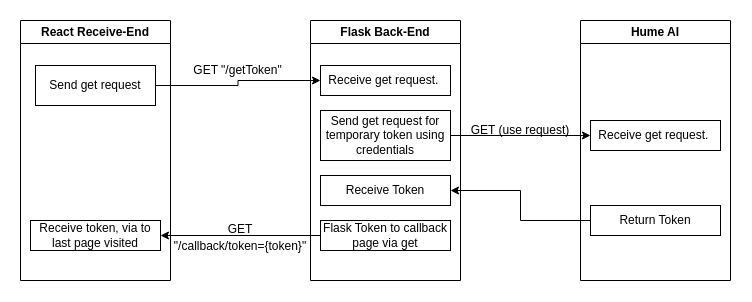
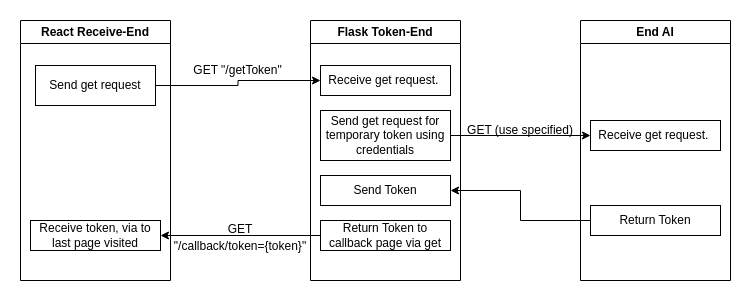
- <mxCell id="5" value="Flask Back-End" style="swimlane;whiteSpace=wrap;html=1;" vertex="1" parent="1"><mxGeometry x="310" y="20" width="150" height="260" as="geometry" /></mxCell>
+ <mxCell id="5" value="Flask Token-End" style="swimlane;whiteSpace=wrap;html=1;" vertex="1" parent="1"><mxGeometry x="310" y="20" width="150" height="260" as="geometry" /></mxCell>
- <mxCell id="12" value="Hume AI" style="swimlane;whiteSpace=wrap;html=1;" vertex="1" parent="1"><mxGeometry x="580" y="20" width="150" height="260" as="geometry" /></mxCell>
+ <mxCell id="12" value="End AI" style="swimlane;whiteSpace=wrap;html=1;" vertex="1" parent="1"><mxGeometry x="580" y="20" width="150" height="260" as="geometry" /></mxCell>
- <mxCell id="18" value="GET (use request)" style="text;html=1;align=center;verticalAlign=middle;whiteSpace=wrap;rounded=0;" vertex="1" parent="1"><mxGeometry x="450" y="120" width="140" height="20" as="geometry" /></mxCell>
+ <mxCell id="18" value="GET (use specified)" style="text;html=1;align=center;verticalAlign=middle;whiteSpace=wrap;rounded=0;" vertex="1" parent="1"><mxGeometry x="450" y="120" width="140" height="20" as="geometry" /></mxCell>
- <mxCell id="9" value="Receive Token" style="rounded=0;whiteSpace=wrap;html=1;" vertex="1" parent="5"><mxGeometry x="10" y="155" width="130" height="30" as="geometry" /></mxCell>
+ <mxCell id="9" value="Send Token" style="rounded=0;whiteSpace=wrap;html=1;" vertex="1" parent="5"><mxGeometry x="10" y="155" width="130" height="30" as="geometry" /></mxCell>
- <mxCell id="10" value="Flask Token to callback page via get" style="rounded=0;whiteSpace=wrap;html=1;" vertex="1" parent="5"><mxGeometry x="10" y="200" width="130" height="30" as="geometry" /></mxCell>
+ <mxCell id="10" value="Return Token to callback page via get" style="rounded=0;whiteSpace=wrap;html=1;" vertex="1" parent="5"><mxGeometry x="10" y="200" width="130" height="30" as="geometry" /></mxCell>
